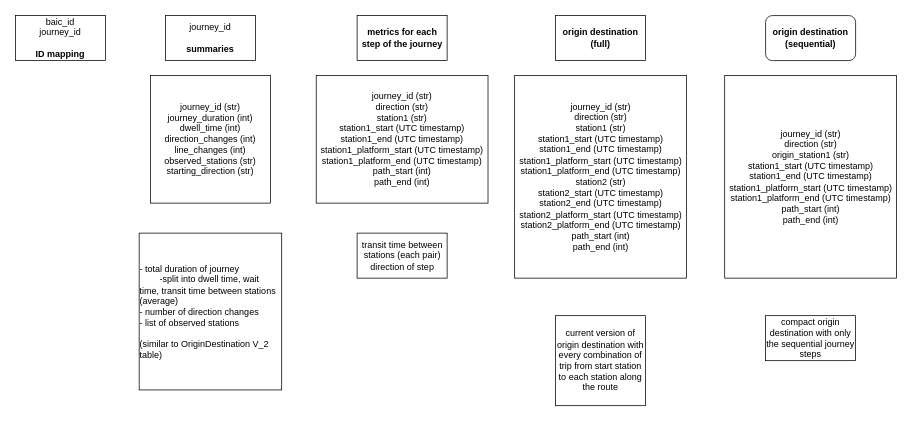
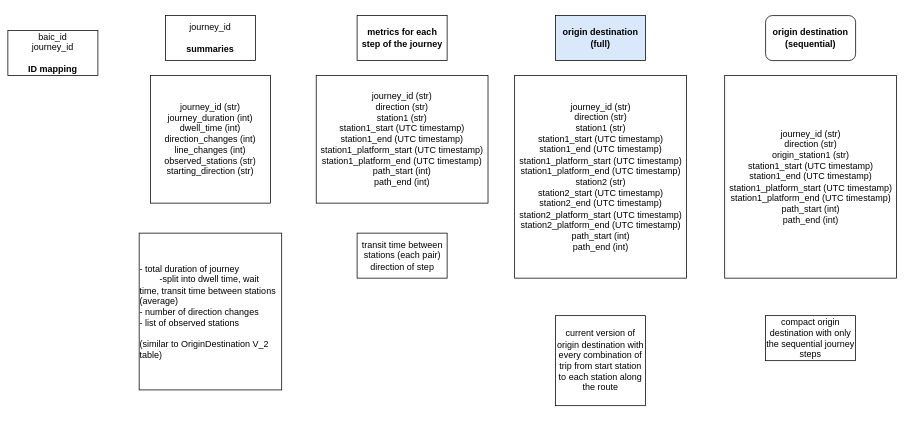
- <mxCell id="2" value="baic_id&lt;br&gt;journey_id&lt;br&gt;&lt;br&gt;&lt;b&gt;ID mapping&lt;/b&gt;" style="rounded=0;whiteSpace=wrap;html=1;" vertex="1" parent="1"><mxGeometry x="20" y="20" width="120" height="60" as="geometry" /></mxCell>
+ <mxCell id="2" value="baic_id&lt;br&gt;journey_id&lt;br&gt;&lt;br&gt;&lt;b&gt;ID mapping&lt;/b&gt;" style="rounded=0;whiteSpace=wrap;html=1;" vertex="1" parent="1"><mxGeometry x="10" y="40" width="120" height="60" as="geometry" /></mxCell>
- <mxCell id="7" value="&lt;b&gt;origin destination&lt;br&gt;(full)&lt;br&gt;&lt;/b&gt;" style="rounded=0;whiteSpace=wrap;html=1;" vertex="1" parent="1"><mxGeometry x="740" y="20" width="120" height="60" as="geometry" /></mxCell>
+ <mxCell id="7" value="&lt;b&gt;origin destination&lt;br&gt;(full)&lt;br&gt;&lt;/b&gt;" style="rounded=0;whiteSpace=wrap;html=1;fillColor=#dae8fc;" vertex="1" parent="1"><mxGeometry x="740" y="20" width="120" height="60" as="geometry" /></mxCell>
